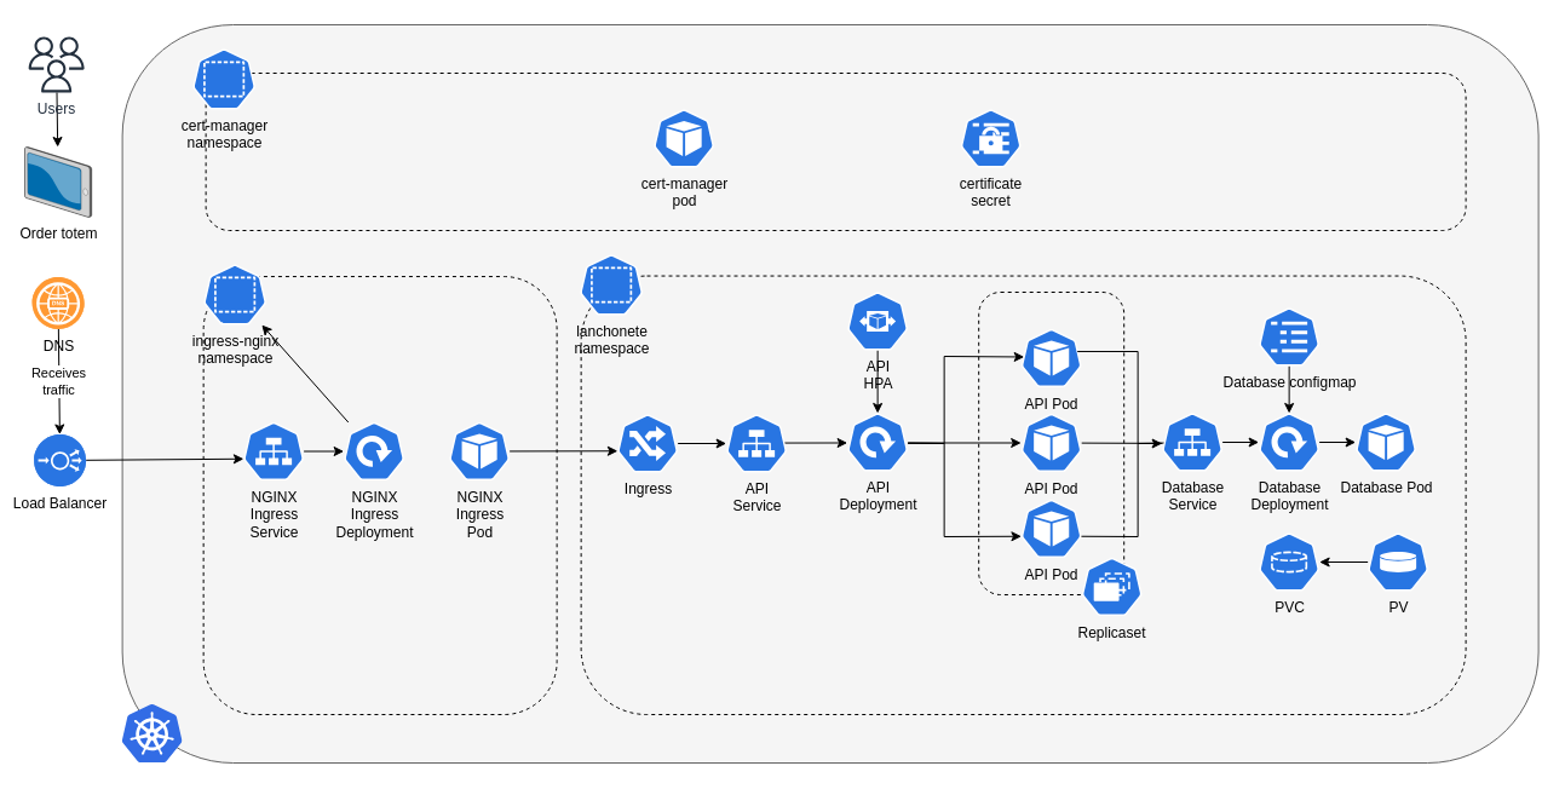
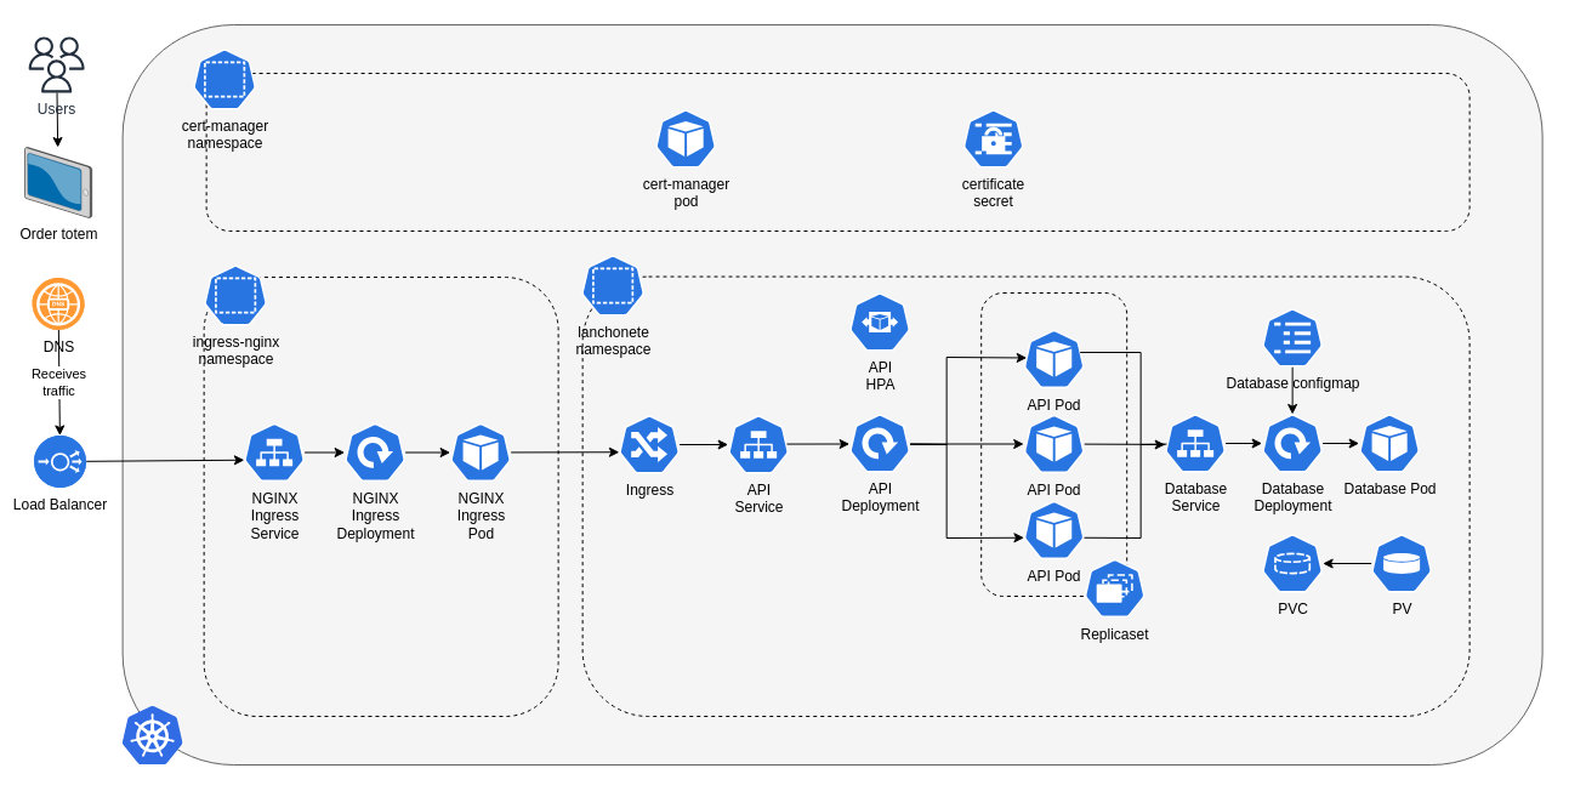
- <mxCell id="37" value="" style="edgeStyle=none;rounded=0;html=1;startArrow=none;startFill=0;endArrow=classic;endFill=1;" parent="1" source="38" target="30" edge="1"><mxGeometry relative="1" as="geometry" /></mxCell>
+ <mxCell id="37" value="" style="edgeStyle=none;rounded=0;html=1;startArrow=none;startFill=0;endArrow=classic;endFill=1;" parent="1" source="38" target="44" edge="1"><mxGeometry relative="1" as="geometry" /></mxCell>
- <mxCell id="9" value="" style="edgeStyle=none;rounded=0;html=1;startArrow=none;startFill=0;endArrow=classic;endFill=1;" parent="1" source="10" target="11" edge="1"><mxGeometry relative="1" as="geometry" /></mxCell>
